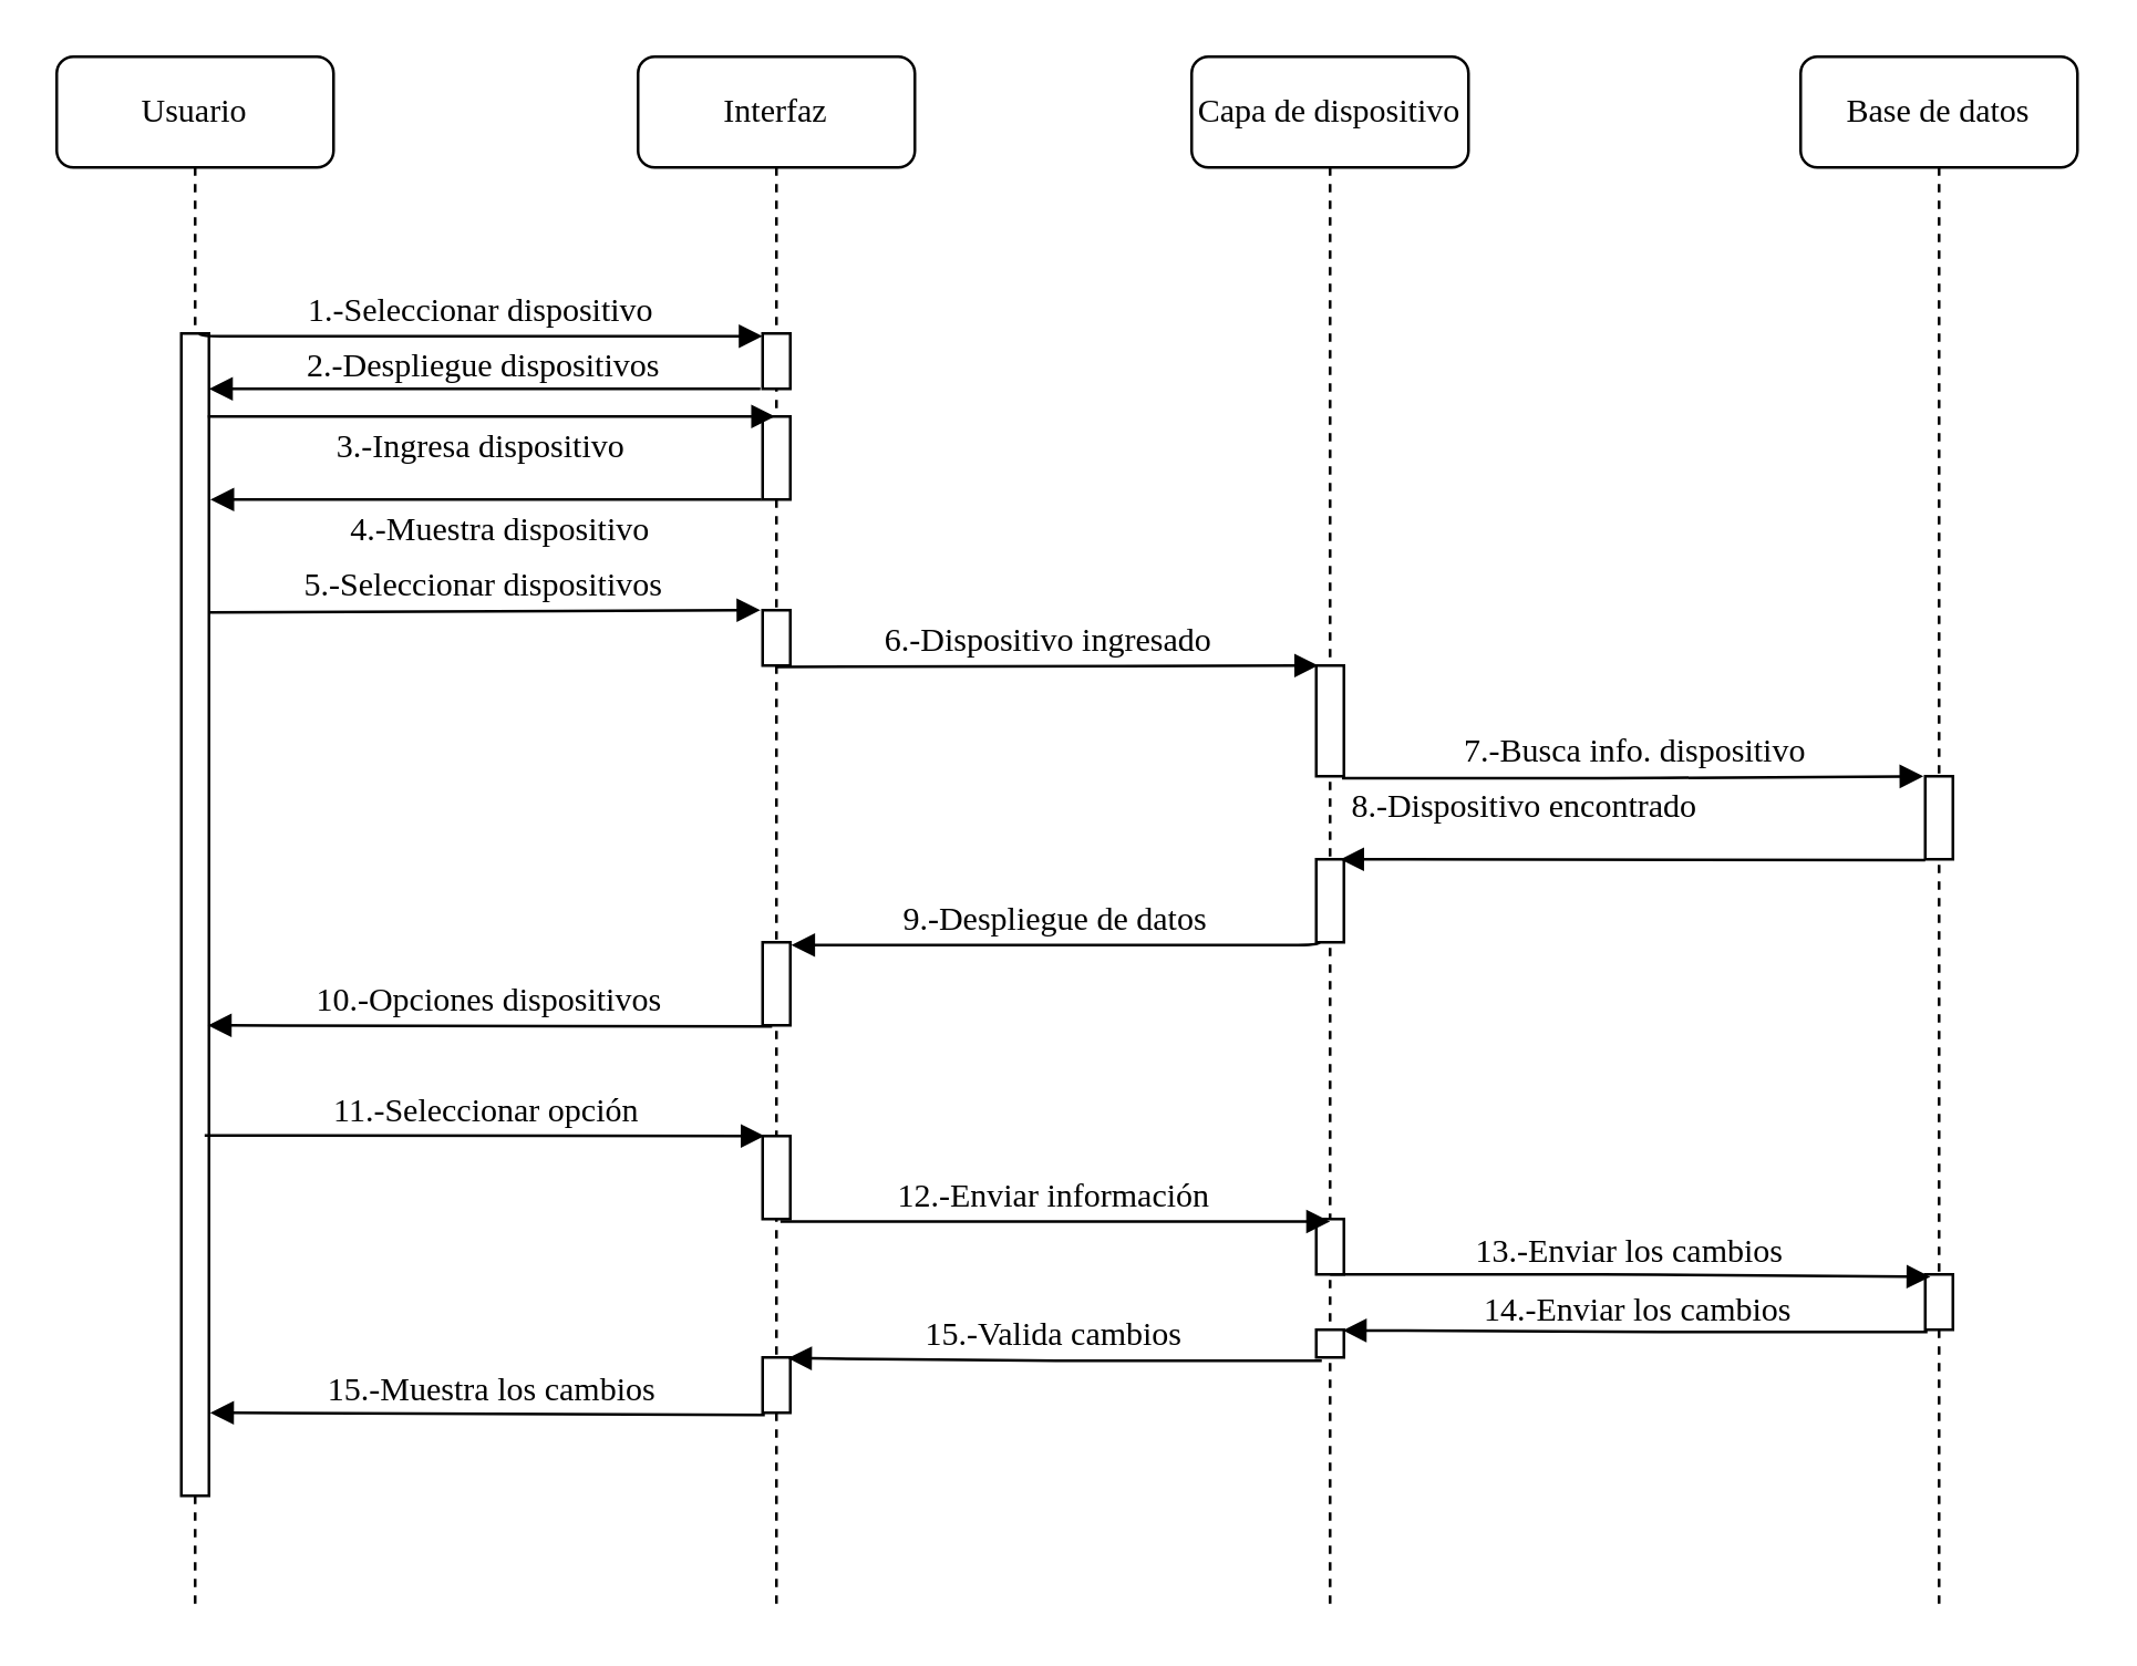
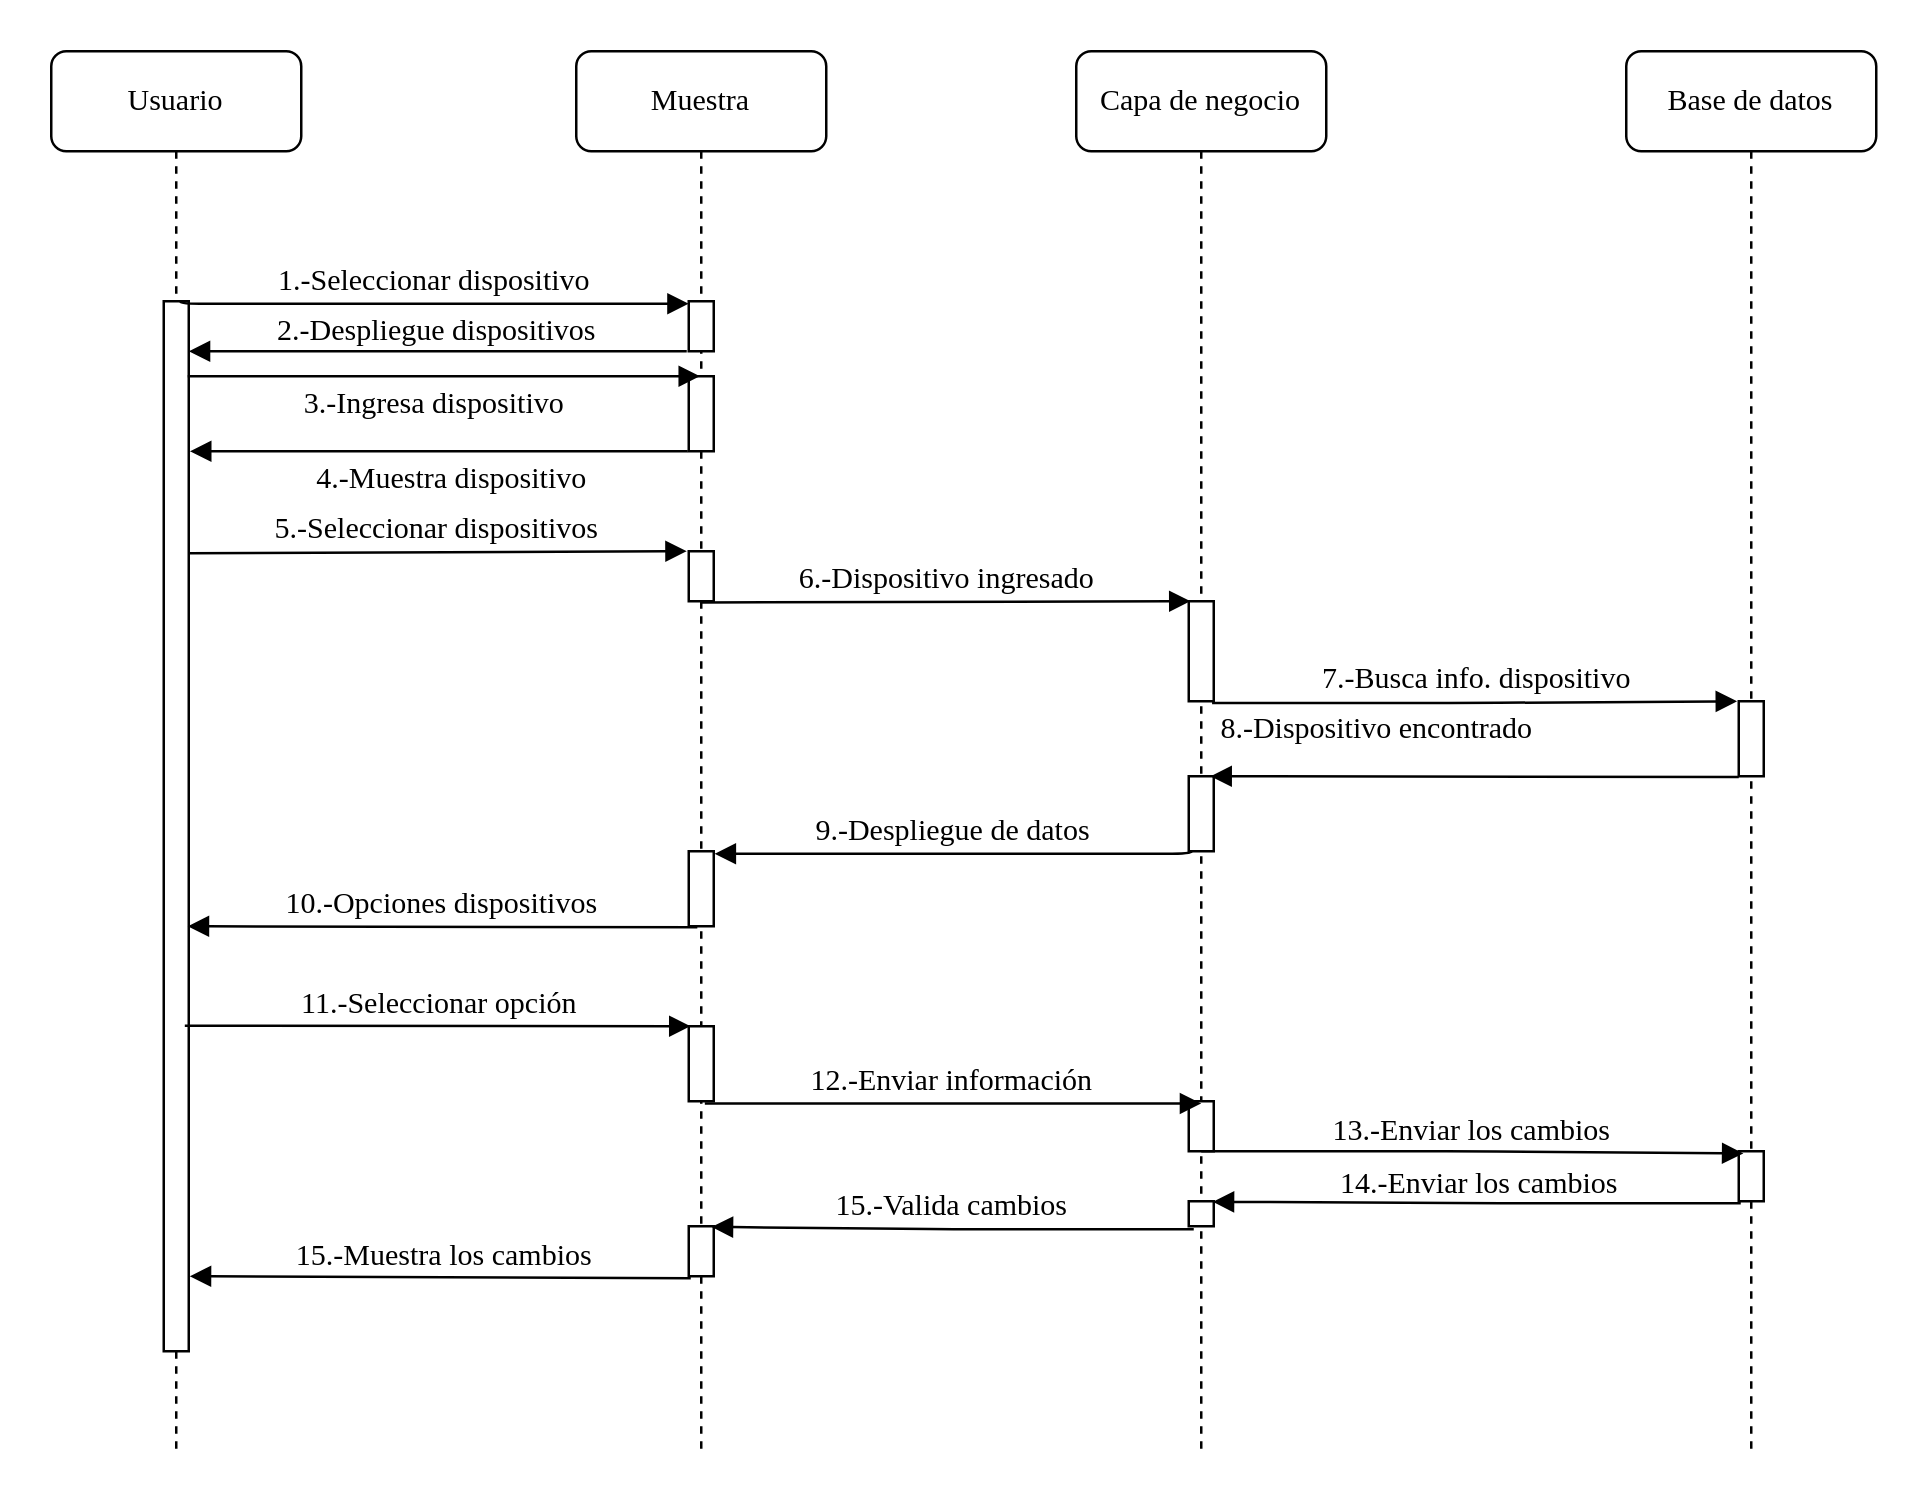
- <mxCell id="2" value="Interfaz" style="shape=umlLifeline;perimeter=lifelinePerimeter;whiteSpace=wrap;html=1;container=1;collapsible=0;recursiveResize=0;outlineConnect=0;rounded=1;shadow=0;comic=0;labelBackgroundColor=none;strokeWidth=1;fontFamily=Verdana;fontSize=12;align=center;" vertex="1" parent="1"><mxGeometry x="230" y="20" width="100" height="560" as="geometry" /></mxCell>
+ <mxCell id="2" value="Muestra" style="shape=umlLifeline;perimeter=lifelinePerimeter;whiteSpace=wrap;html=1;container=1;collapsible=0;recursiveResize=0;outlineConnect=0;rounded=1;shadow=0;comic=0;labelBackgroundColor=none;strokeWidth=1;fontFamily=Verdana;fontSize=12;align=center;" vertex="1" parent="1"><mxGeometry x="230" y="20" width="100" height="560" as="geometry" /></mxCell>
- <mxCell id="9" value="Capa de dispositivo" style="shape=umlLifeline;perimeter=lifelinePerimeter;whiteSpace=wrap;html=1;container=1;collapsible=0;recursiveResize=0;outlineConnect=0;rounded=1;shadow=0;comic=0;labelBackgroundColor=none;strokeWidth=1;fontFamily=Verdana;fontSize=12;align=center;" vertex="1" parent="1"><mxGeometry x="430" y="20" width="100" height="560" as="geometry" /></mxCell>
+ <mxCell id="9" value="Capa de negocio" style="shape=umlLifeline;perimeter=lifelinePerimeter;whiteSpace=wrap;html=1;container=1;collapsible=0;recursiveResize=0;outlineConnect=0;rounded=1;shadow=0;comic=0;labelBackgroundColor=none;strokeWidth=1;fontFamily=Verdana;fontSize=12;align=center;" vertex="1" parent="1"><mxGeometry x="430" y="20" width="100" height="560" as="geometry" /></mxCell>
